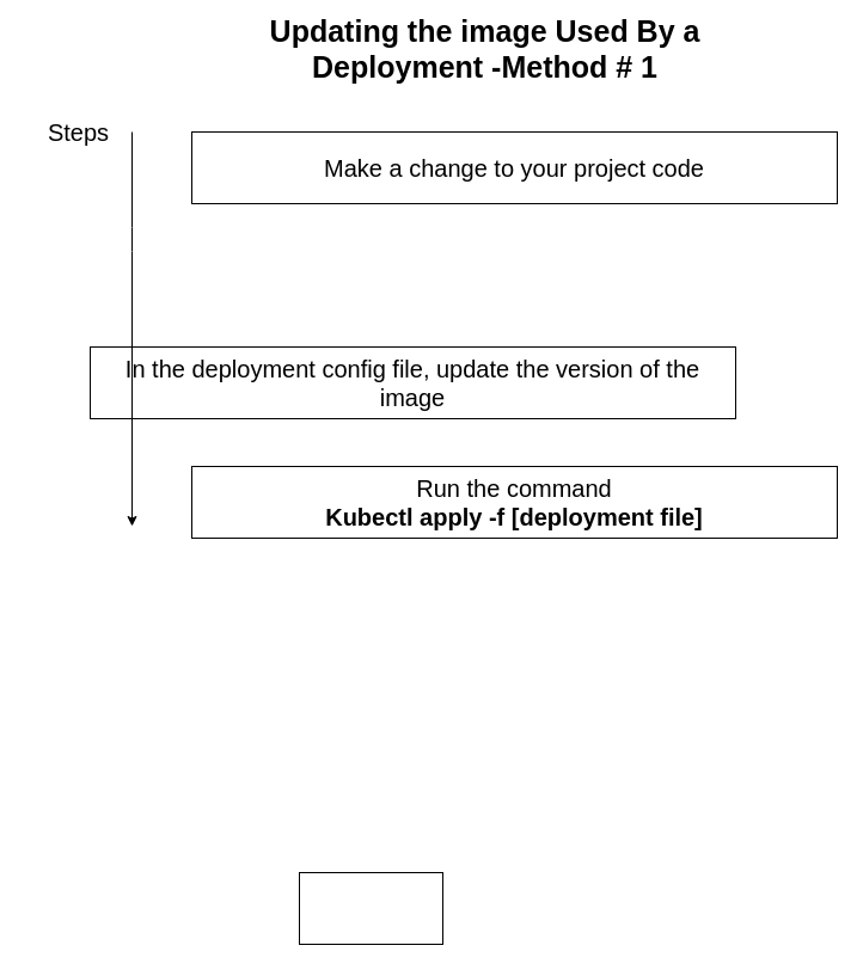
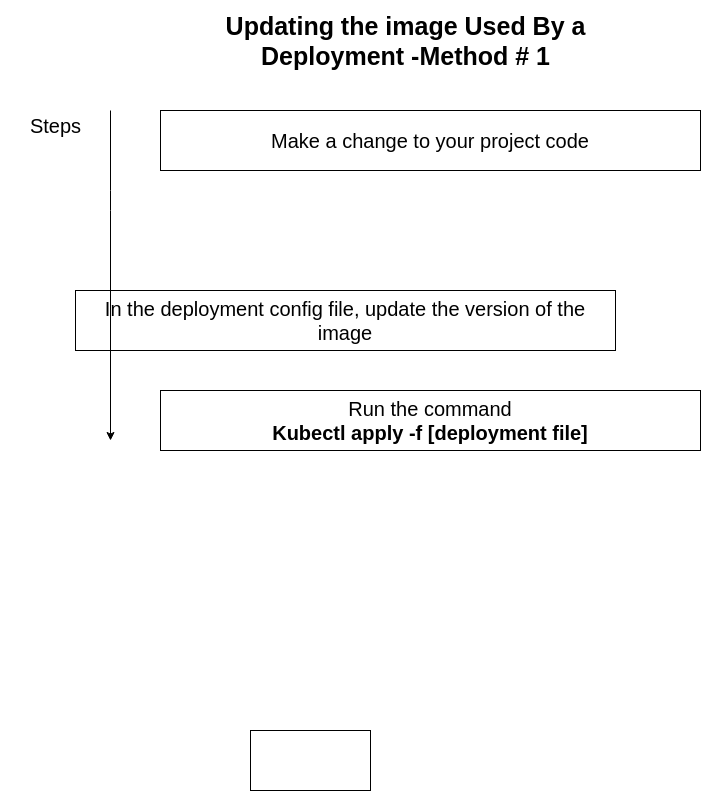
- <mxCell id="7" value="Steps" style="text;html=1;align=center;verticalAlign=middle;resizable=0;points=[];autosize=1;strokeColor=none;fontSize=20;" vertex="1" parent="1"><mxGeometry x="30" y="95" width="70" height="30" as="geometry" /></mxCell>
+ <mxCell id="7" value="Steps" style="text;html=1;align=center;verticalAlign=middle;resizable=0;points=[];autosize=1;strokeColor=none;fontSize=20;" vertex="1" parent="1"><mxGeometry x="20" y="110" width="70" height="30" as="geometry" /></mxCell>
